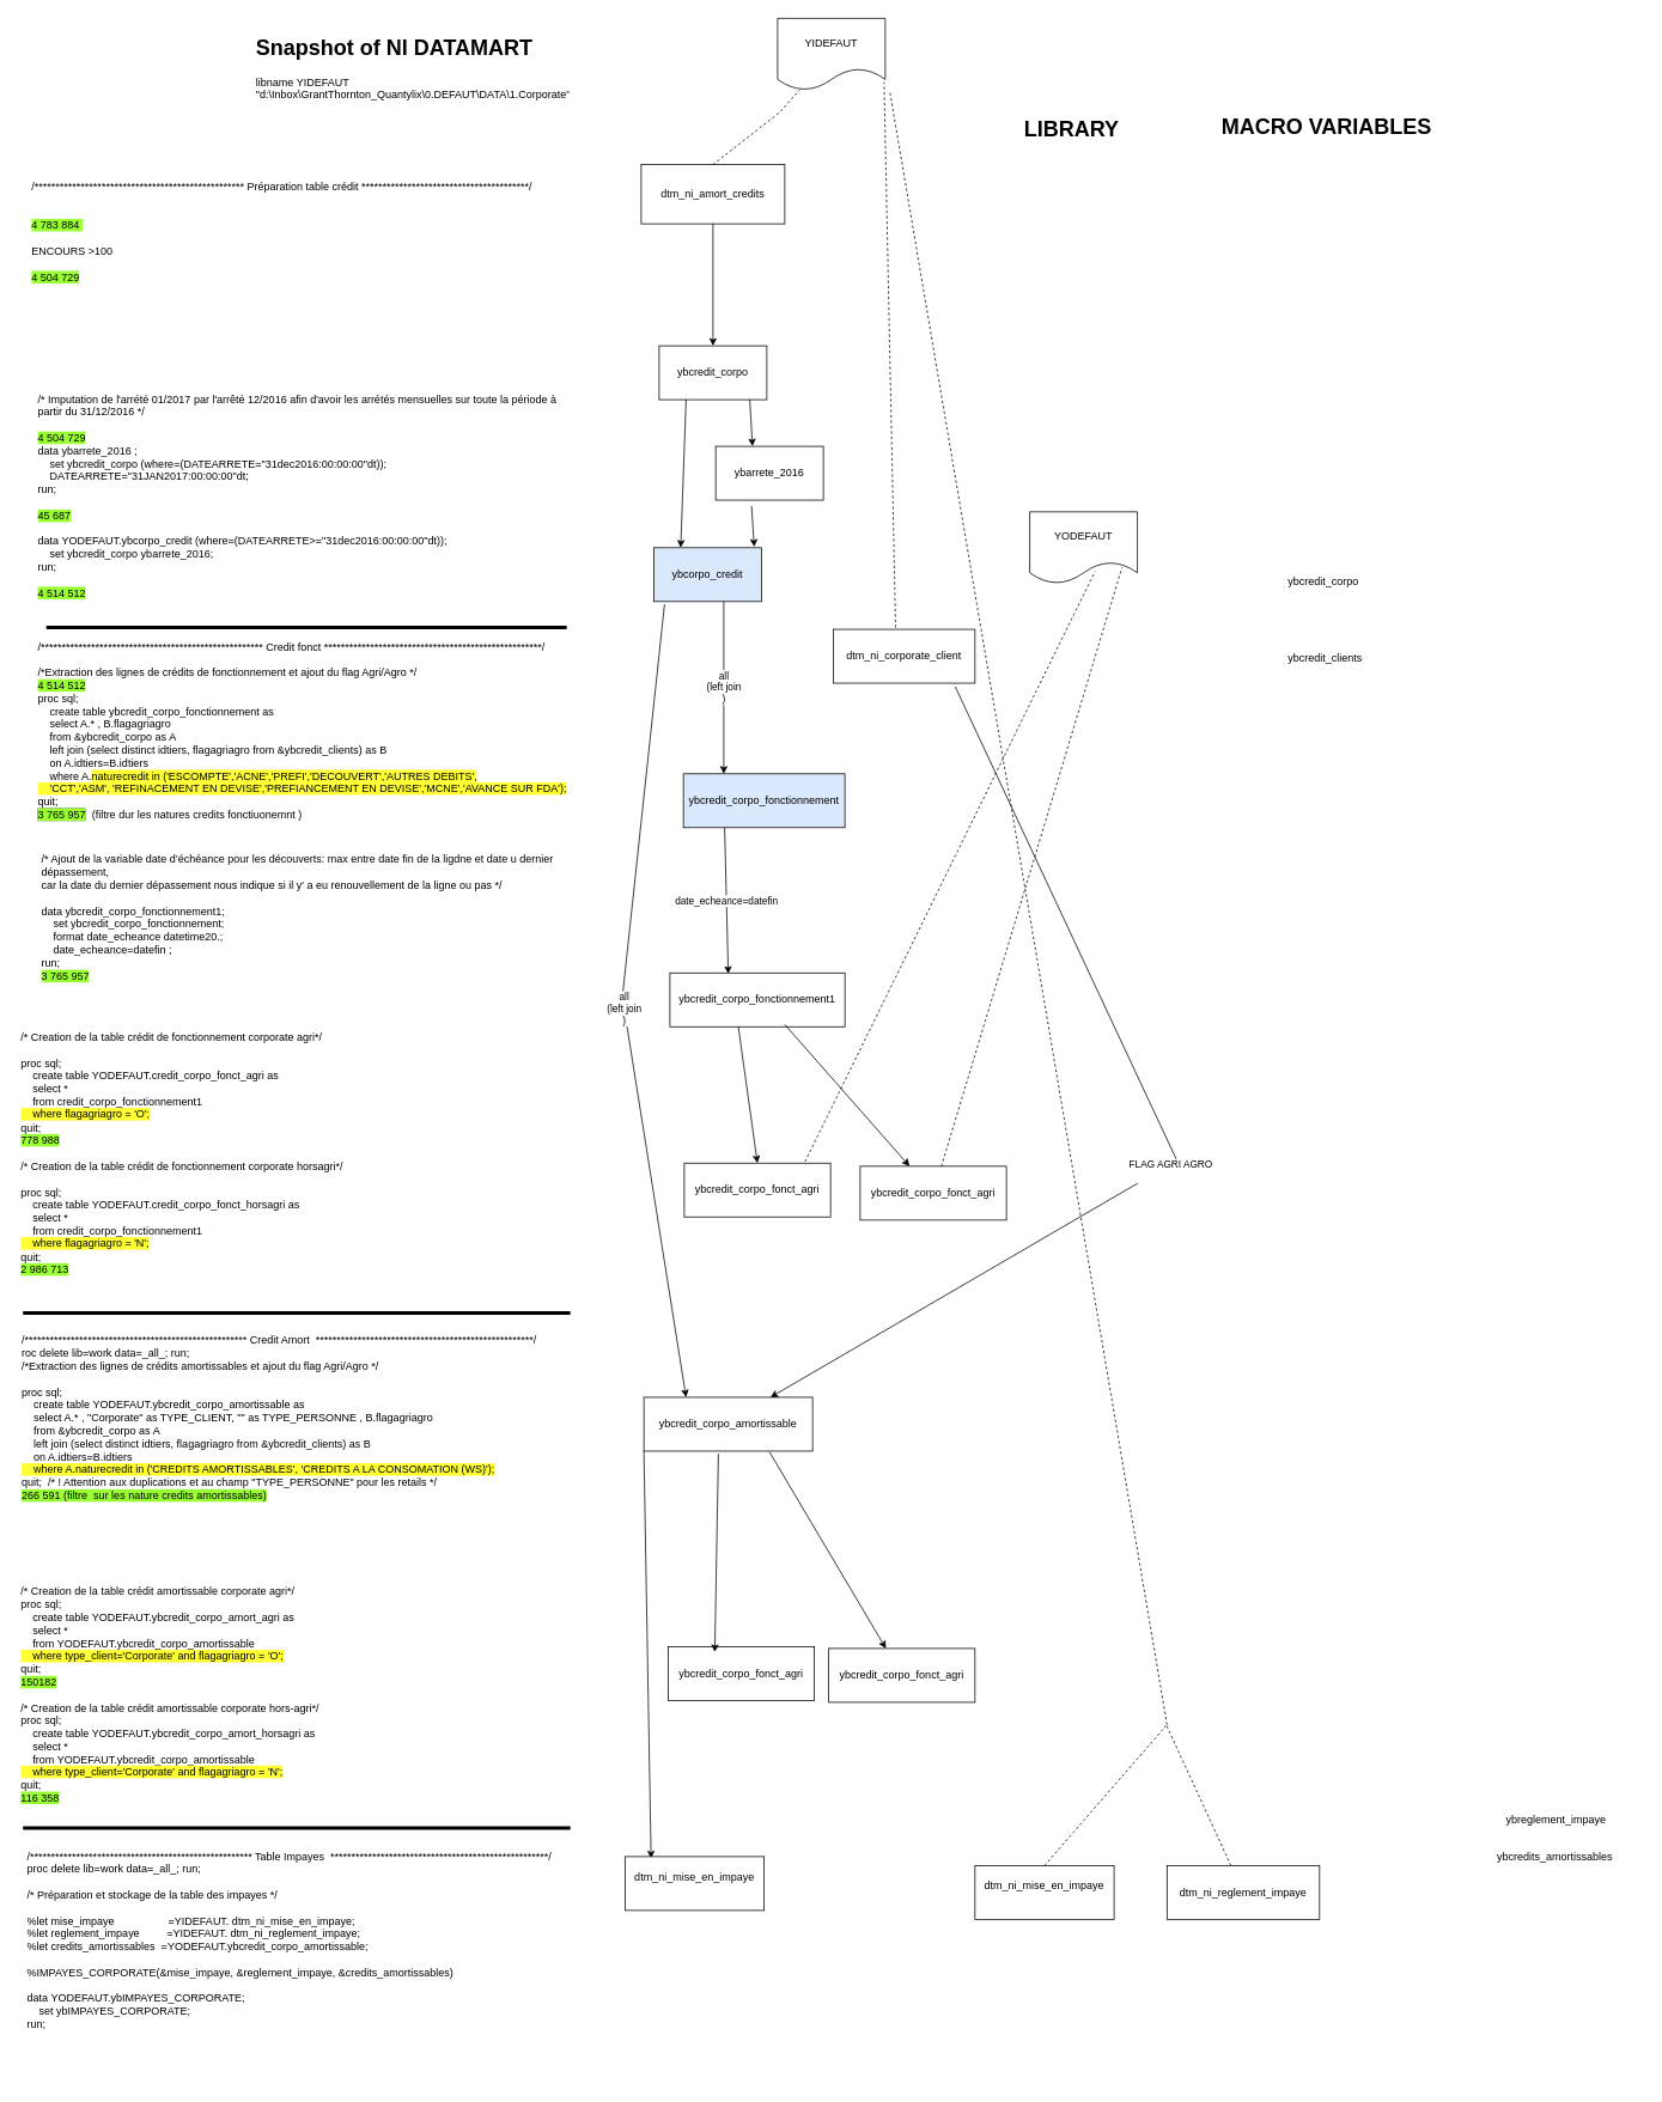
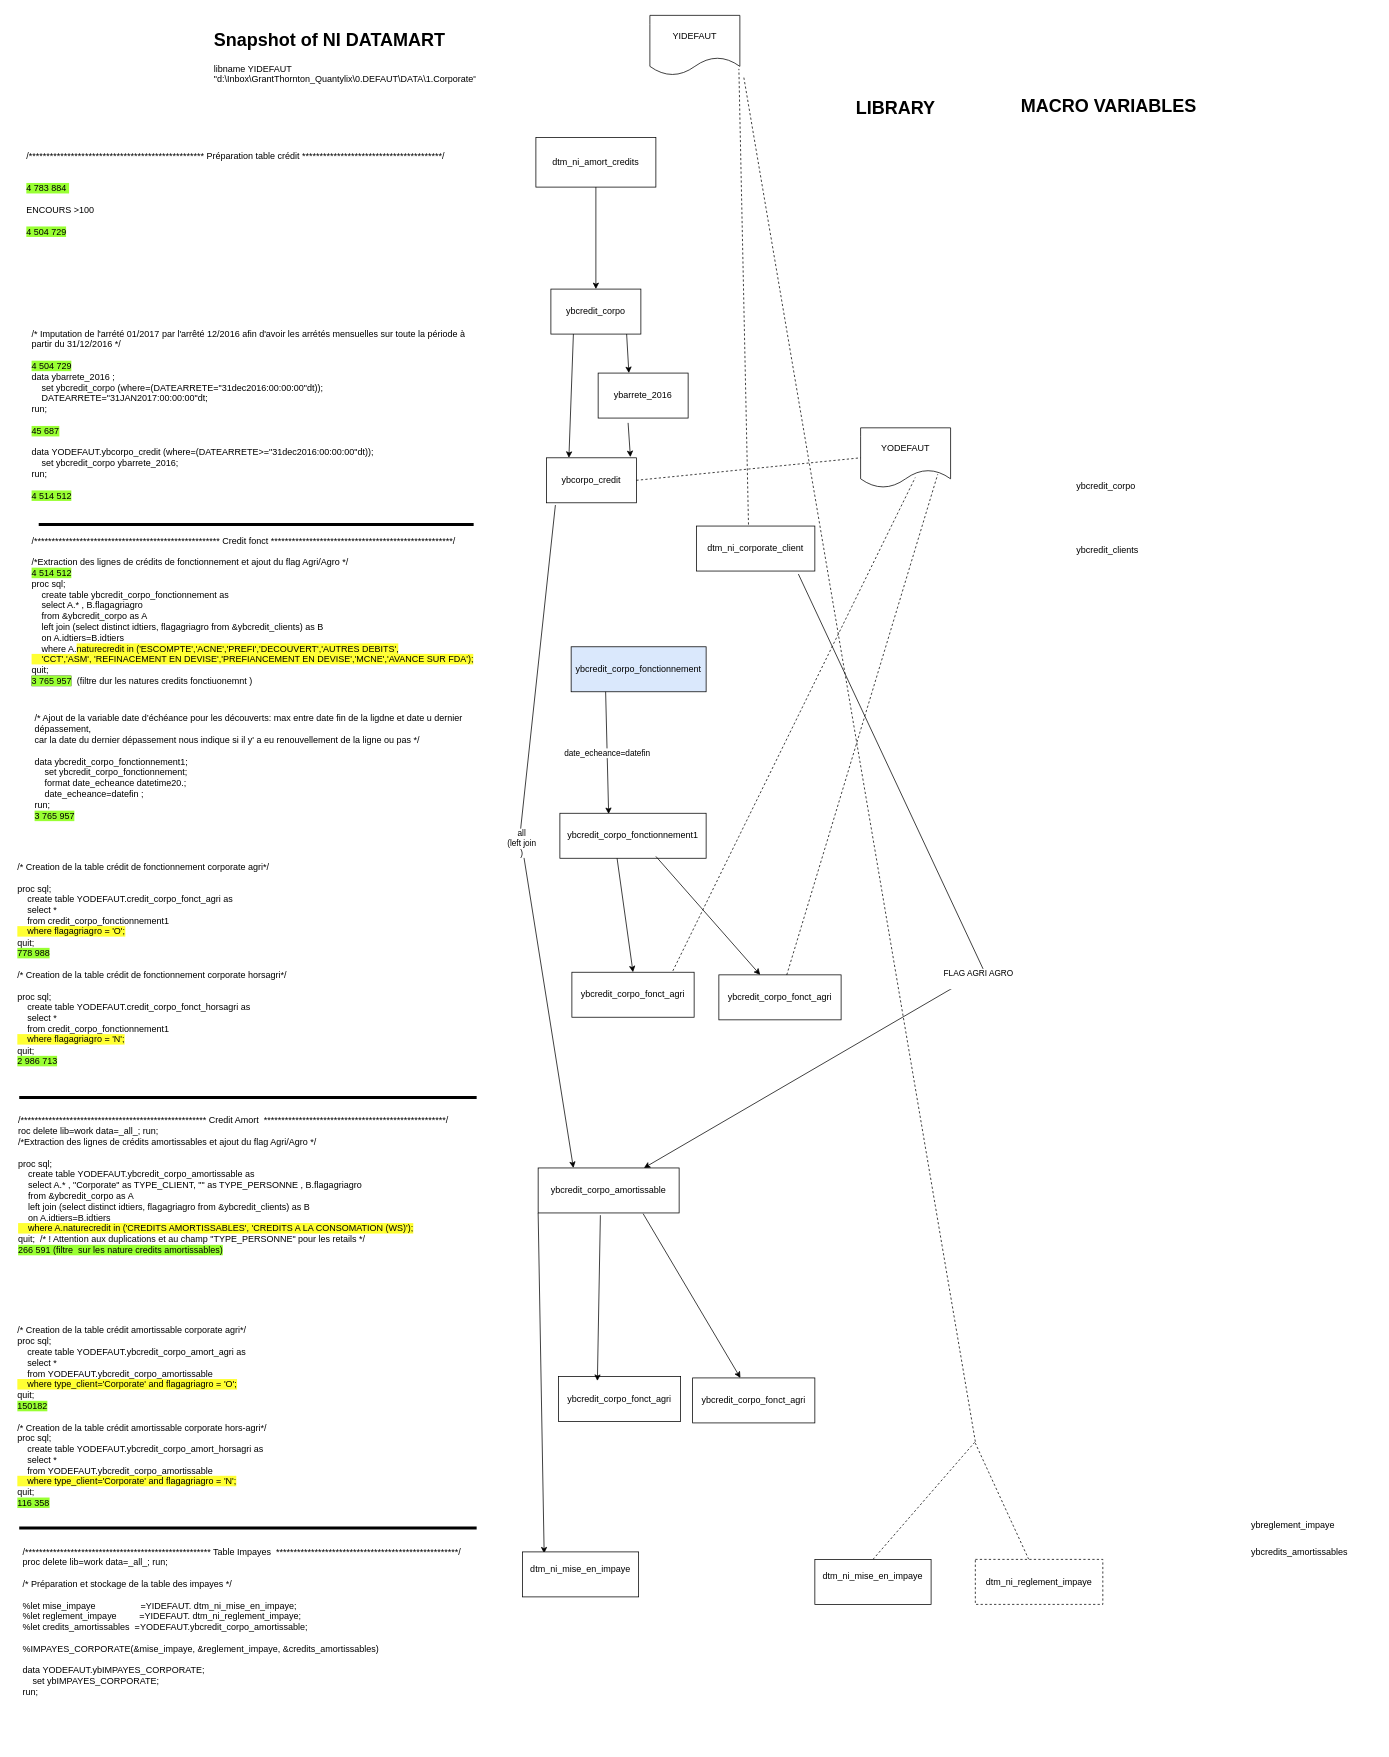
- <mxCell id="20" value="" style="endArrow=none;dashed=1;html=1;rounded=0;exitX=0.5;exitY=0;exitDx=0;exitDy=0;" edge="1" parent="1" source="2" target="16"><mxGeometry width="50" height="50" relative="1" as="geometry"><mxPoint x="1033" y="511" as="sourcePoint" /><mxPoint x="1083" y="461" as="targetPoint" /><Array as="points"><mxPoint x="868" y="125" /></Array></mxGeometry></mxCell>
+ <mxCell id="25" value="" style="endArrow=none;dashed=1;html=1;rounded=0;exitX=1;exitY=0.5;exitDx=0;exitDy=0;entryX=0;entryY=0.5;entryDx=0;entryDy=0;" edge="1" parent="1" source="8" target="17"><mxGeometry width="50" height="50" relative="1" as="geometry"><mxPoint x="1128" y="761" as="sourcePoint" /><mxPoint x="1178" y="711" as="targetPoint" /></mxGeometry></mxCell>
- <mxCell id="8" value="ybcorpo_credit" style="rounded=0;whiteSpace=wrap;html=1;fillColor=#dae8fc;" vertex="1" parent="1"><mxGeometry x="728" y="610" width="120" height="60" as="geometry" /></mxCell>
+ <mxCell id="8" value="ybcorpo_credit" style="rounded=0;whiteSpace=wrap;html=1;" vertex="1" parent="1"><mxGeometry x="728" y="610" width="120" height="60" as="geometry" /></mxCell>
- <mxCell id="23" value="&lt;div&gt;all&lt;/div&gt;&lt;div&gt;(left join&lt;/div&gt;&lt;div&gt;)&lt;br&gt;&lt;/div&gt;" style="endArrow=classic;html=1;rounded=0;entryX=0.25;entryY=0;entryDx=0;entryDy=0;exitX=0.65;exitY=1;exitDx=0;exitDy=0;exitPerimeter=0;" edge="1" parent="1" source="8" target="24"><mxGeometry width="50" height="50" relative="1" as="geometry"><mxPoint x="790" y="686" as="sourcePoint" /><mxPoint x="784" y="684" as="targetPoint" /><Array as="points" /></mxGeometry></mxCell>
- <mxCell id="57" value="ybreglement_impaye" style="text;whiteSpace=wrap;html=1;" vertex="1" parent="1"><mxGeometry x="1675.573" y="2013.999" width="143" height="36" as="geometry" /></mxCell>
+ <mxCell id="57" value="ybreglement_impaye" style="text;whiteSpace=wrap;html=1;" vertex="1" parent="1"><mxGeometry x="1665.573" y="2018.999" width="143" height="36" as="geometry" /></mxCell>
- <mxCell id="54" value="dtm_ni_reglement_impaye" style="rounded=0;whiteSpace=wrap;html=1;" vertex="1" parent="1"><mxGeometry x="1300" y="2079" width="170" height="60" as="geometry" /></mxCell>
+ <mxCell id="54" value="dtm_ni_reglement_impaye" style="rounded=0;whiteSpace=wrap;html=1;dashed=1;" vertex="1" parent="1"><mxGeometry x="1300" y="2079" width="170" height="60" as="geometry" /></mxCell>
